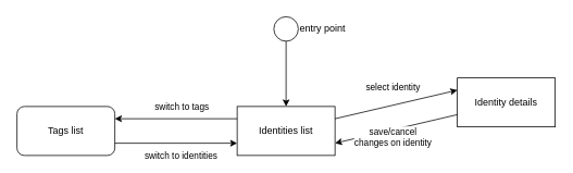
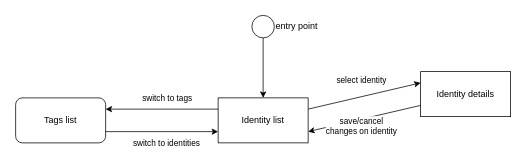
- <mxCell id="2" value="Identities list" style="rounded=0;whiteSpace=wrap;html=1;" vertex="1" parent="1"><mxGeometry x="290" y="130" width="120" height="60" as="geometry" /></mxCell>
+ <mxCell id="2" value="Identity list" style="rounded=0;whiteSpace=wrap;html=1;" vertex="1" parent="1"><mxGeometry x="290" y="130" width="120" height="60" as="geometry" /></mxCell>
